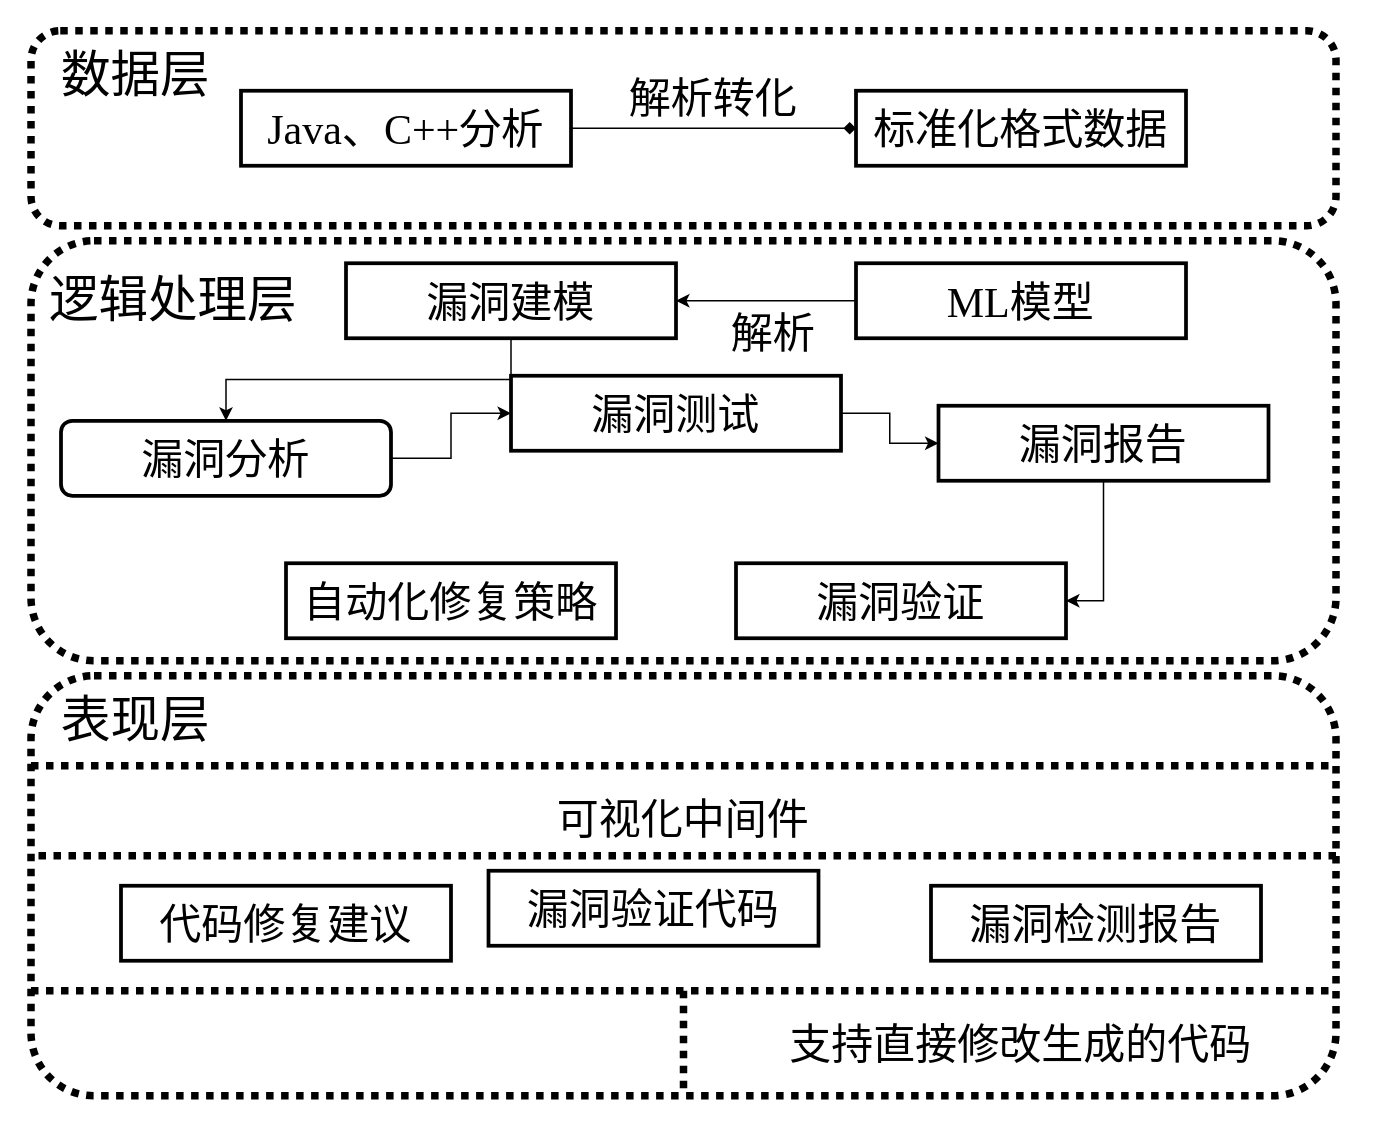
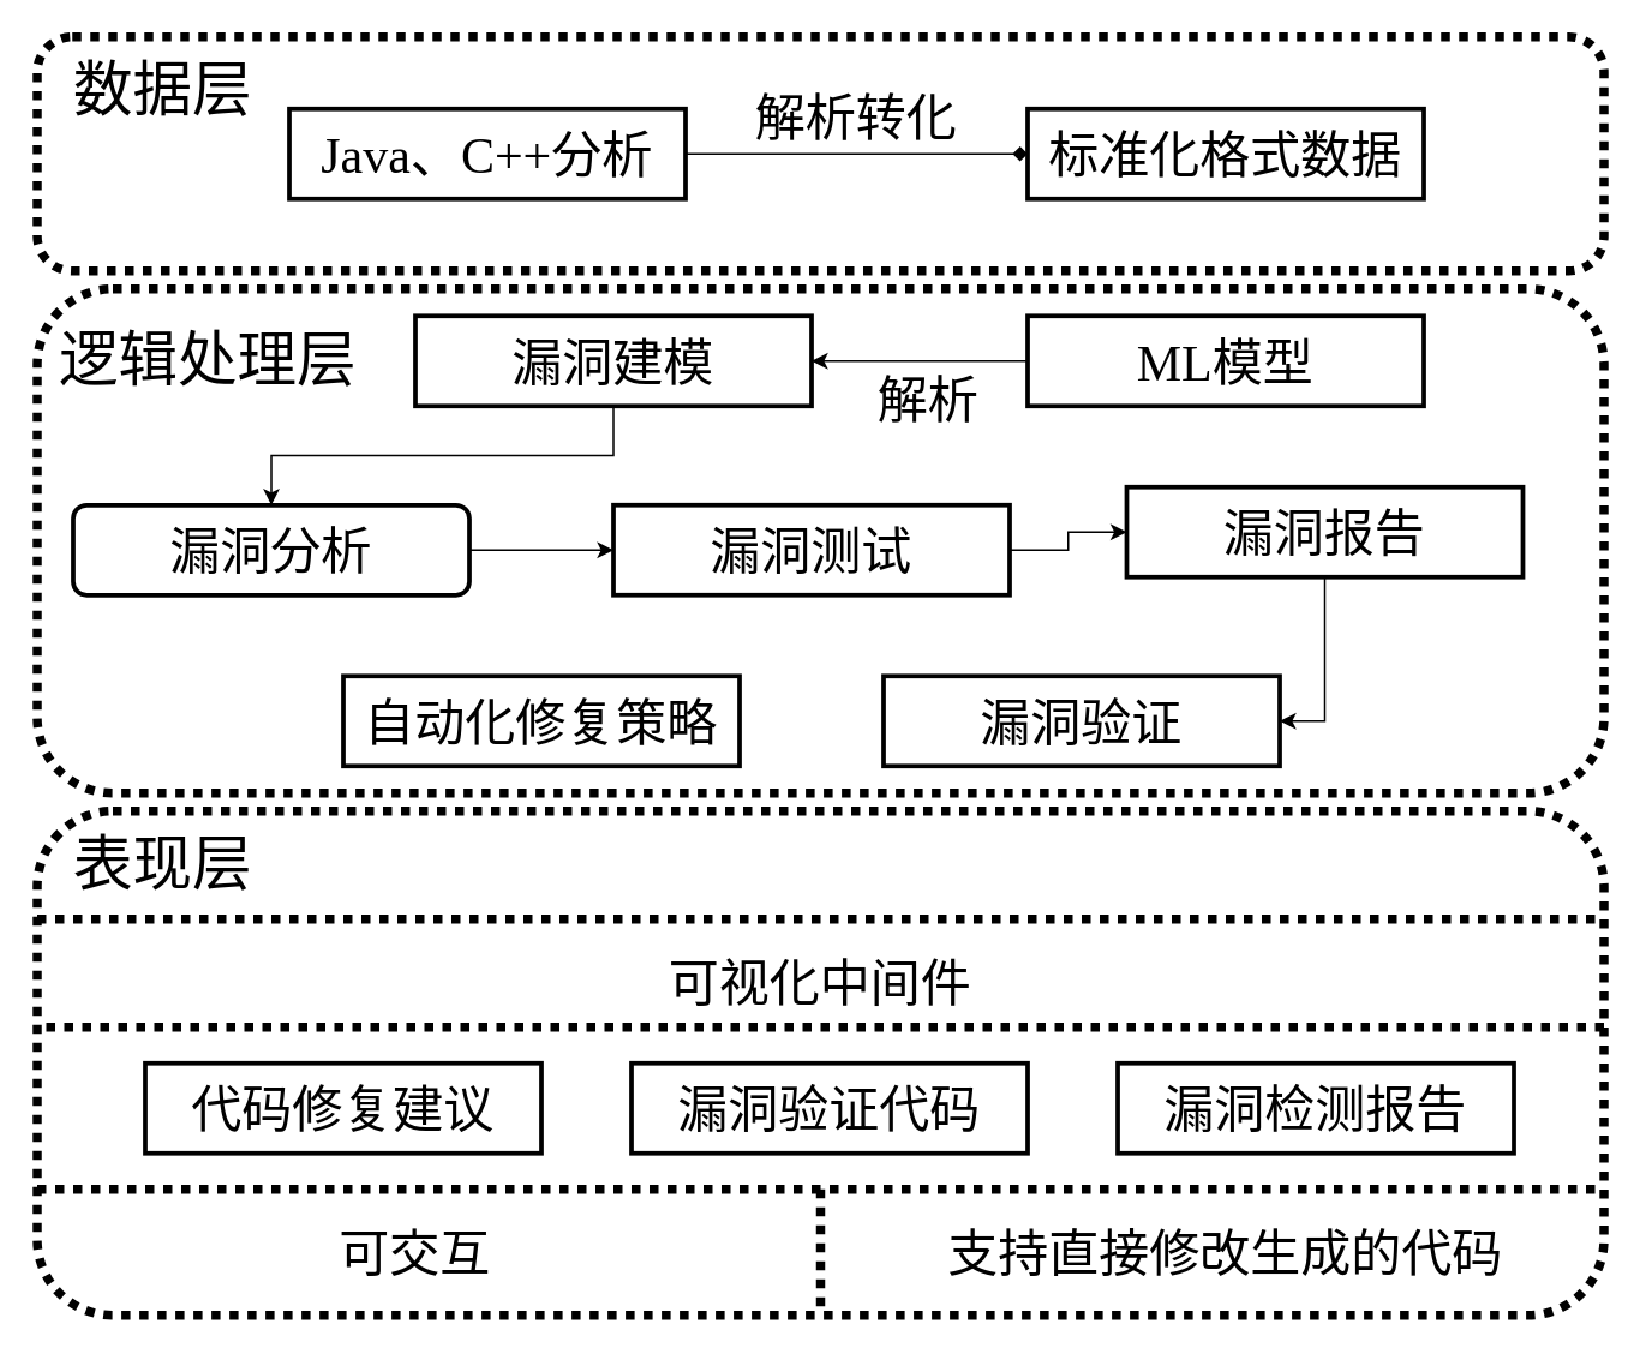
- <mxCell id="19" value="&lt;span style=&quot;font-size: 28px;&quot;&gt;漏洞测试&lt;/span&gt;" style="rounded=0;whiteSpace=wrap;html=1;fillColor=none;strokeWidth=2.5;fontFamily=宋体;fontSize=33;" vertex="1" parent="9"><mxGeometry x="320" y="90" width="220" height="50" as="geometry" /></mxCell>
+ <mxCell id="19" value="&lt;span style=&quot;font-size: 28px;&quot;&gt;漏洞测试&lt;/span&gt;" style="rounded=0;whiteSpace=wrap;html=1;fillColor=none;strokeWidth=2.5;fontFamily=宋体;fontSize=33;" vertex="1" parent="9"><mxGeometry x="320" y="120" width="220" height="50" as="geometry" /></mxCell>
- <mxCell id="28" value="&lt;span style=&quot;font-size: 28px;&quot;&gt;漏洞验证代码&lt;/span&gt;" style="rounded=0;whiteSpace=wrap;html=1;fillColor=none;strokeWidth=2.5;fontFamily=宋体;fontSize=33;" vertex="1" parent="1"><mxGeometry x="325" y="580" width="220" height="50" as="geometry" /></mxCell>
+ <mxCell id="28" value="&lt;span style=&quot;font-size: 28px;&quot;&gt;漏洞验证代码&lt;/span&gt;" style="rounded=0;whiteSpace=wrap;html=1;fillColor=none;strokeWidth=2.5;fontFamily=宋体;fontSize=33;" vertex="1" parent="1"><mxGeometry x="350" y="590" width="220" height="50" as="geometry" /></mxCell>
+ <mxCell id="32" value="&lt;span style=&quot;font-size: 28px;&quot;&gt;可交互&lt;/span&gt;" style="rounded=0;whiteSpace=wrap;html=1;fillColor=none;strokeWidth=2.5;fontFamily=宋体;fontSize=33;strokeColor=none;" vertex="1" parent="1"><mxGeometry x="120" y="670" width="220" height="50" as="geometry" /></mxCell>
